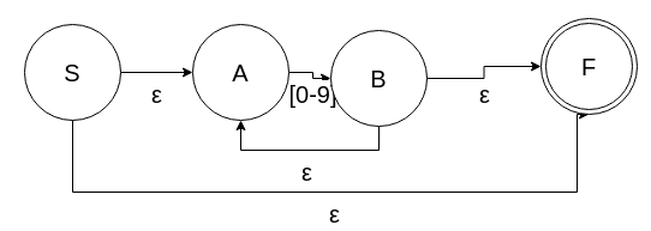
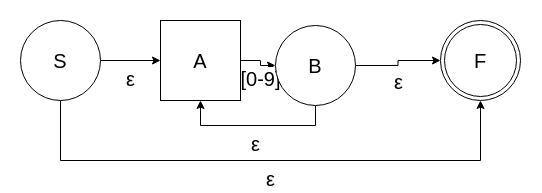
- <mxCell id="10" value="F" style="ellipse;shape=doubleEllipse;whiteSpace=wrap;html=1;aspect=fixed;fontSize=20;" vertex="1" parent="1"><mxGeometry x="450" y="15" width="80" height="80" as="geometry" /></mxCell>
+ <mxCell id="10" value="F" style="ellipse;shape=doubleEllipse;whiteSpace=wrap;html=1;aspect=fixed;fontSize=20;" vertex="1" parent="1"><mxGeometry x="440" y="20" width="80" height="80" as="geometry" /></mxCell>
- <mxCell id="6" value="A" style="ellipse;whiteSpace=wrap;html=1;aspect=fixed;fontSize=20;" parent="1" vertex="1"><mxGeometry x="160" y="20" width="80" height="80" as="geometry" /></mxCell>
+ <mxCell id="6" value="A" style="whiteSpace=wrap;html=1;aspect=fixed;fontSize=20;rounded=0;" parent="1" vertex="1"><mxGeometry x="160" y="20" width="80" height="80" as="geometry" /></mxCell>
